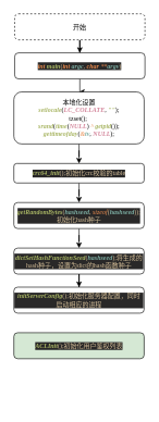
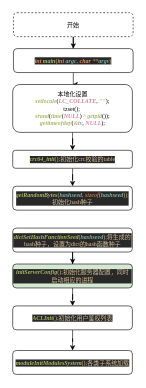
- <mxCell id="10" value="" style="edgeStyle=orthogonalEdgeStyle;rounded=0;orthogonalLoop=1;jettySize=auto;html=1;fontFamily=mononoki;fontSize=10;" parent="1" source="11" target="13" edge="1"><mxGeometry relative="1" as="geometry" /></mxCell>
- <mxCell id="15" value="&lt;div style=&quot;font-size: 10px&quot;&gt;&lt;div style=&quot;color: rgb(212 , 190 , 152) ; background-color: rgb(41 , 40 , 40) ; font-size: 10px&quot;&gt;&lt;div&gt;&lt;span style=&quot;color: rgb(169 , 182 , 101) ; font-style: italic ; font-weight: bold&quot;&gt;initServerConfig&lt;/span&gt;();初始化服务器配置，同时启动相应的进程&lt;/div&gt;&lt;/div&gt;&lt;/div&gt;" style="rounded=1;whiteSpace=wrap;html=1;fontSize=10;glass=0;strokeWidth=1;shadow=0;fontFamily=mononoki;" parent="1" vertex="1"><mxGeometry x="20.75" y="440" width="200" height="40" as="geometry" /></mxCell>
+ <mxCell id="15" value="&lt;div style=&quot;font-size: 10px&quot;&gt;&lt;div style=&quot;color: rgb(212 , 190 , 152) ; background-color: rgb(41 , 40 , 40) ; font-size: 10px&quot;&gt;&lt;div&gt;&lt;span style=&quot;color: rgb(169 , 182 , 101) ; font-style: italic ; font-weight: bold&quot;&gt;initServerConfig&lt;/span&gt;();初始化服务器配置，同时启动相应的进程&lt;/div&gt;&lt;/div&gt;&lt;/div&gt;" style="rounded=1;whiteSpace=wrap;html=1;fontSize=10;glass=0;strokeWidth=1;shadow=0;fontFamily=mononoki;fillColor=#d5e8d4;" parent="1" vertex="1"><mxGeometry x="20.75" y="440" width="200" height="40" as="geometry" /></mxCell>
+ <mxCell id="14" value="" style="edgeStyle=orthogonalEdgeStyle;rounded=0;orthogonalLoop=1;jettySize=auto;html=1;fontFamily=mononoki;fontSize=10;" parent="1" source="15" target="17" edge="1"><mxGeometry relative="1" as="geometry" /></mxCell>
- <mxCell id="17" value="&lt;div style=&quot;font-size: 10px&quot;&gt;&lt;div style=&quot;color: rgb(212 , 190 , 152) ; background-color: rgb(41 , 40 , 40) ; font-size: 10px&quot;&gt;&lt;div&gt;&lt;span style=&quot;color: rgb(169 , 182 , 101) ; font-style: italic ; font-weight: bold&quot;&gt;ACLInit&lt;/span&gt;();初始化用户鉴权列表&lt;/div&gt;&lt;/div&gt;&lt;/div&gt;" style="rounded=1;whiteSpace=wrap;html=1;fontSize=10;glass=0;strokeWidth=1;shadow=0;fontFamily=mononoki;fillColor=#d5e8d4;" parent="1" vertex="1"><mxGeometry x="20.75" y="510" width="200" height="40" as="geometry" /></mxCell>
+ <mxCell id="17" value="&lt;div style=&quot;font-size: 10px&quot;&gt;&lt;div style=&quot;color: rgb(212 , 190 , 152) ; background-color: rgb(41 , 40 , 40) ; font-size: 10px&quot;&gt;&lt;div&gt;&lt;span style=&quot;color: rgb(169 , 182 , 101) ; font-style: italic ; font-weight: bold&quot;&gt;ACLInit&lt;/span&gt;();初始化用户鉴权列表&lt;/div&gt;&lt;/div&gt;&lt;/div&gt;" style="rounded=1;whiteSpace=wrap;html=1;fontSize=10;glass=0;strokeWidth=1;shadow=0;fontFamily=mononoki;" parent="1" vertex="1"><mxGeometry x="20.75" y="510" width="200" height="40" as="geometry" /></mxCell>
+ <mxCell id="16" value="" style="edgeStyle=orthogonalEdgeStyle;rounded=0;orthogonalLoop=1;jettySize=auto;html=1;" parent="1" source="17" target="18" edge="1"><mxGeometry relative="1" as="geometry" /></mxCell>
+ <mxCell id="18" value="&lt;div style=&quot;font-size: 10px&quot;&gt;&lt;div style=&quot;color: rgb(212 , 190 , 152) ; background-color: rgb(41 , 40 , 40) ; font-size: 10px&quot;&gt;&lt;div&gt;&lt;span style=&quot;color: rgb(169 , 182 , 101) ; font-style: italic ; font-weight: bold&quot;&gt;moduleInitModulesSystem&lt;/span&gt;();各类子系统加载&lt;/div&gt;&lt;/div&gt;&lt;/div&gt;" style="rounded=1;whiteSpace=wrap;html=1;fontSize=10;glass=0;strokeWidth=1;shadow=0;fontFamily=mononoki;" parent="1" vertex="1"><mxGeometry x="20.75" y="584.5" width="200" height="40" as="geometry" /></mxCell>
